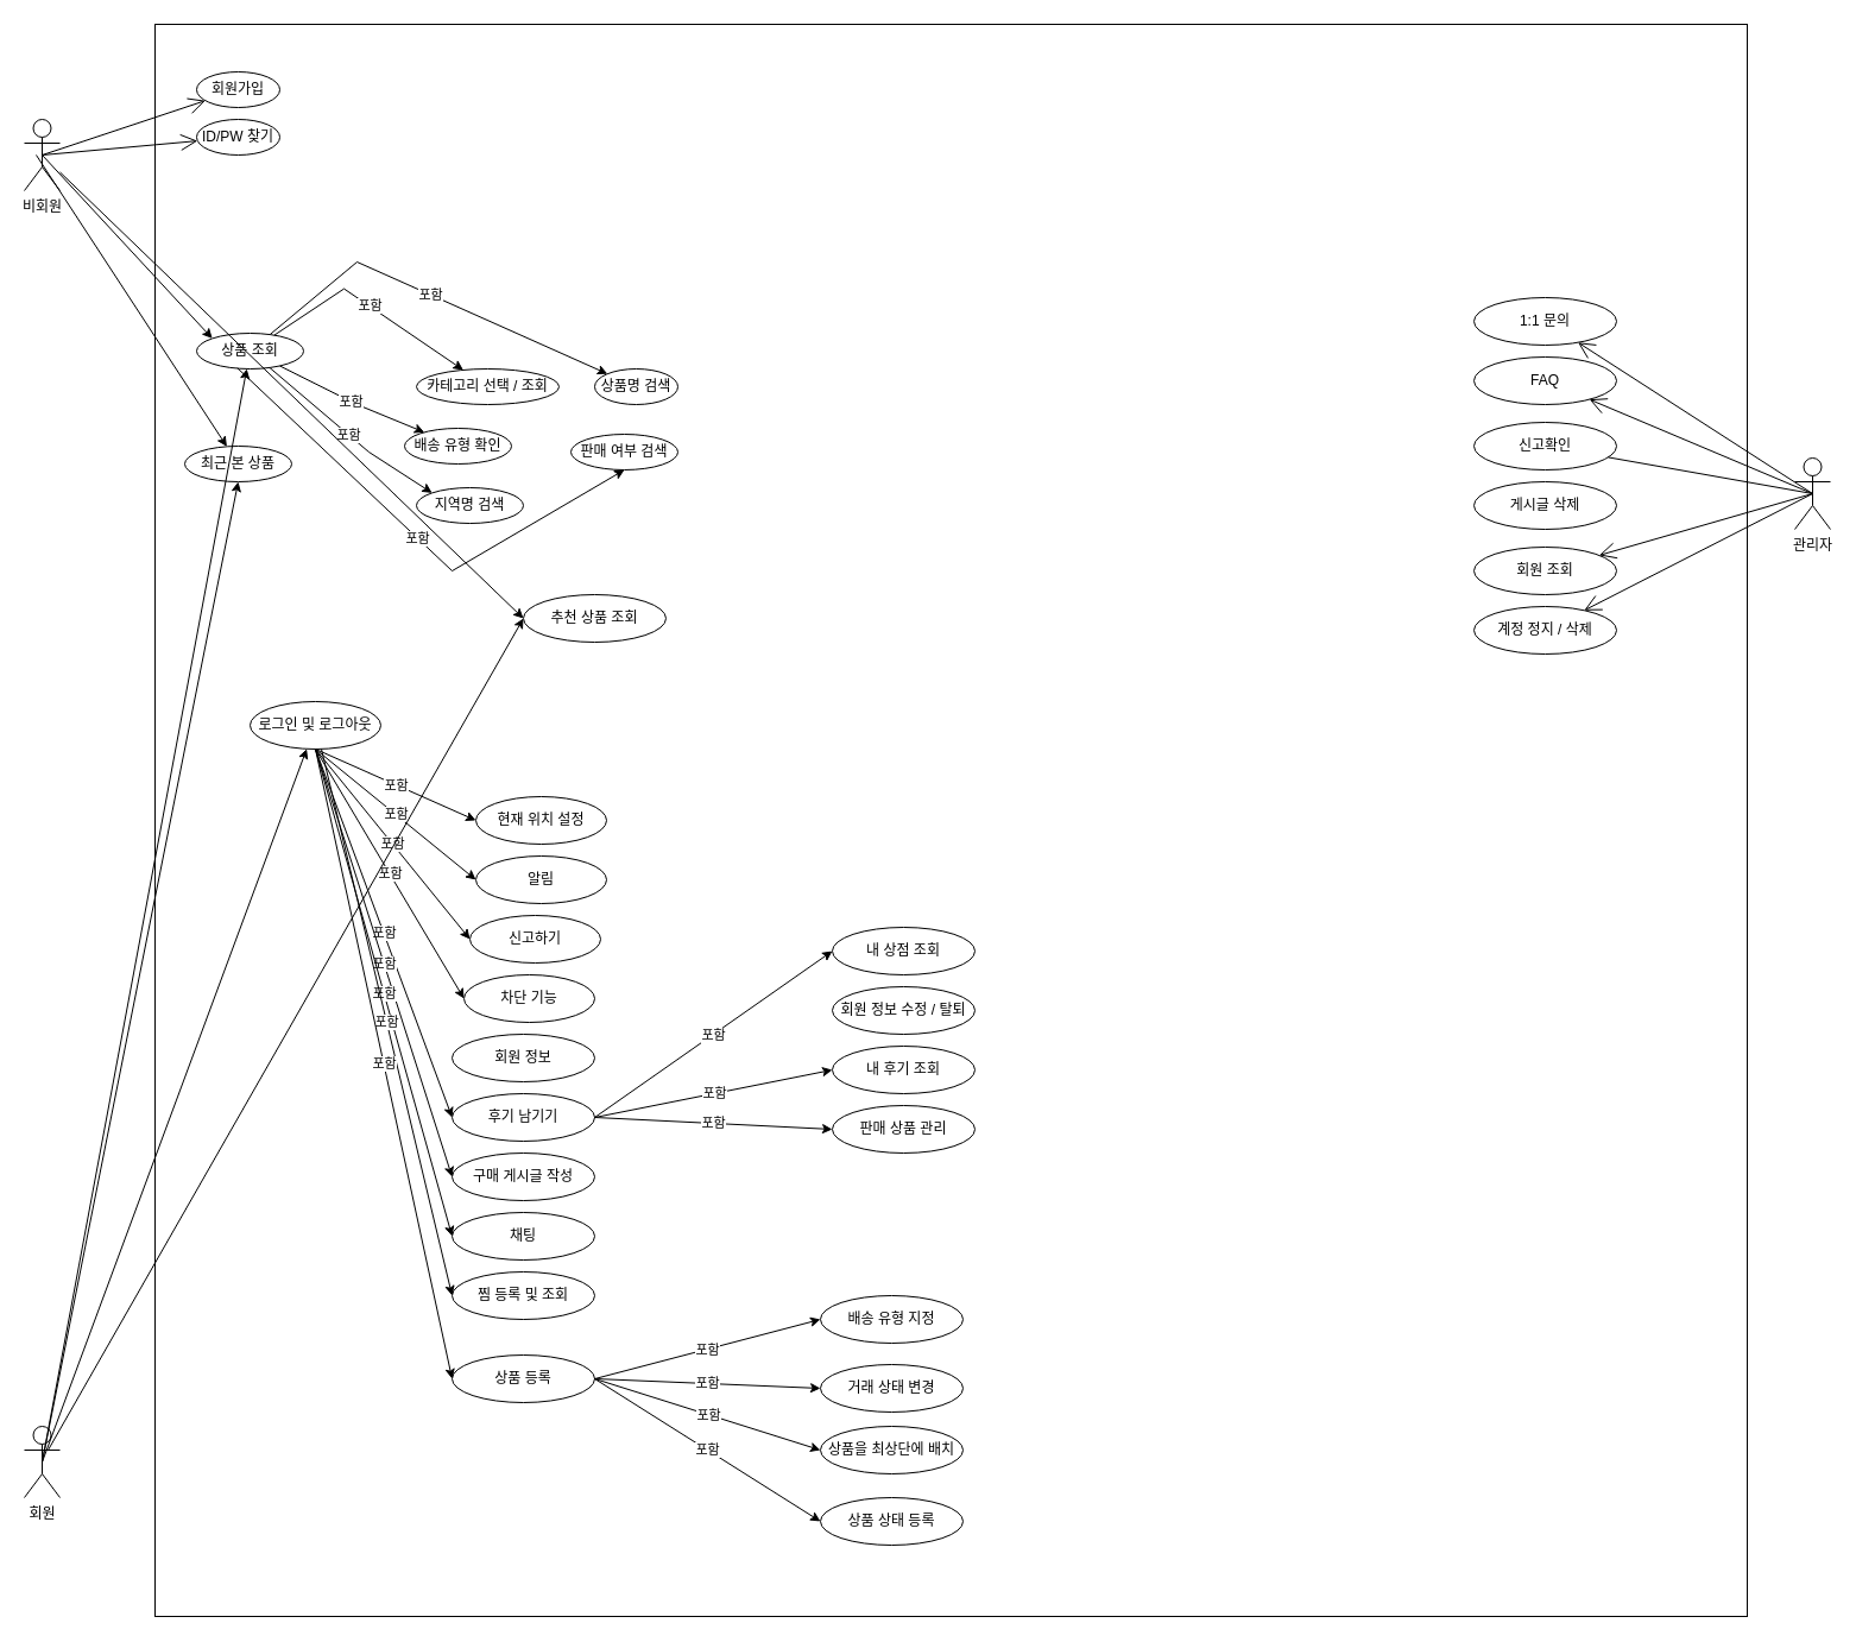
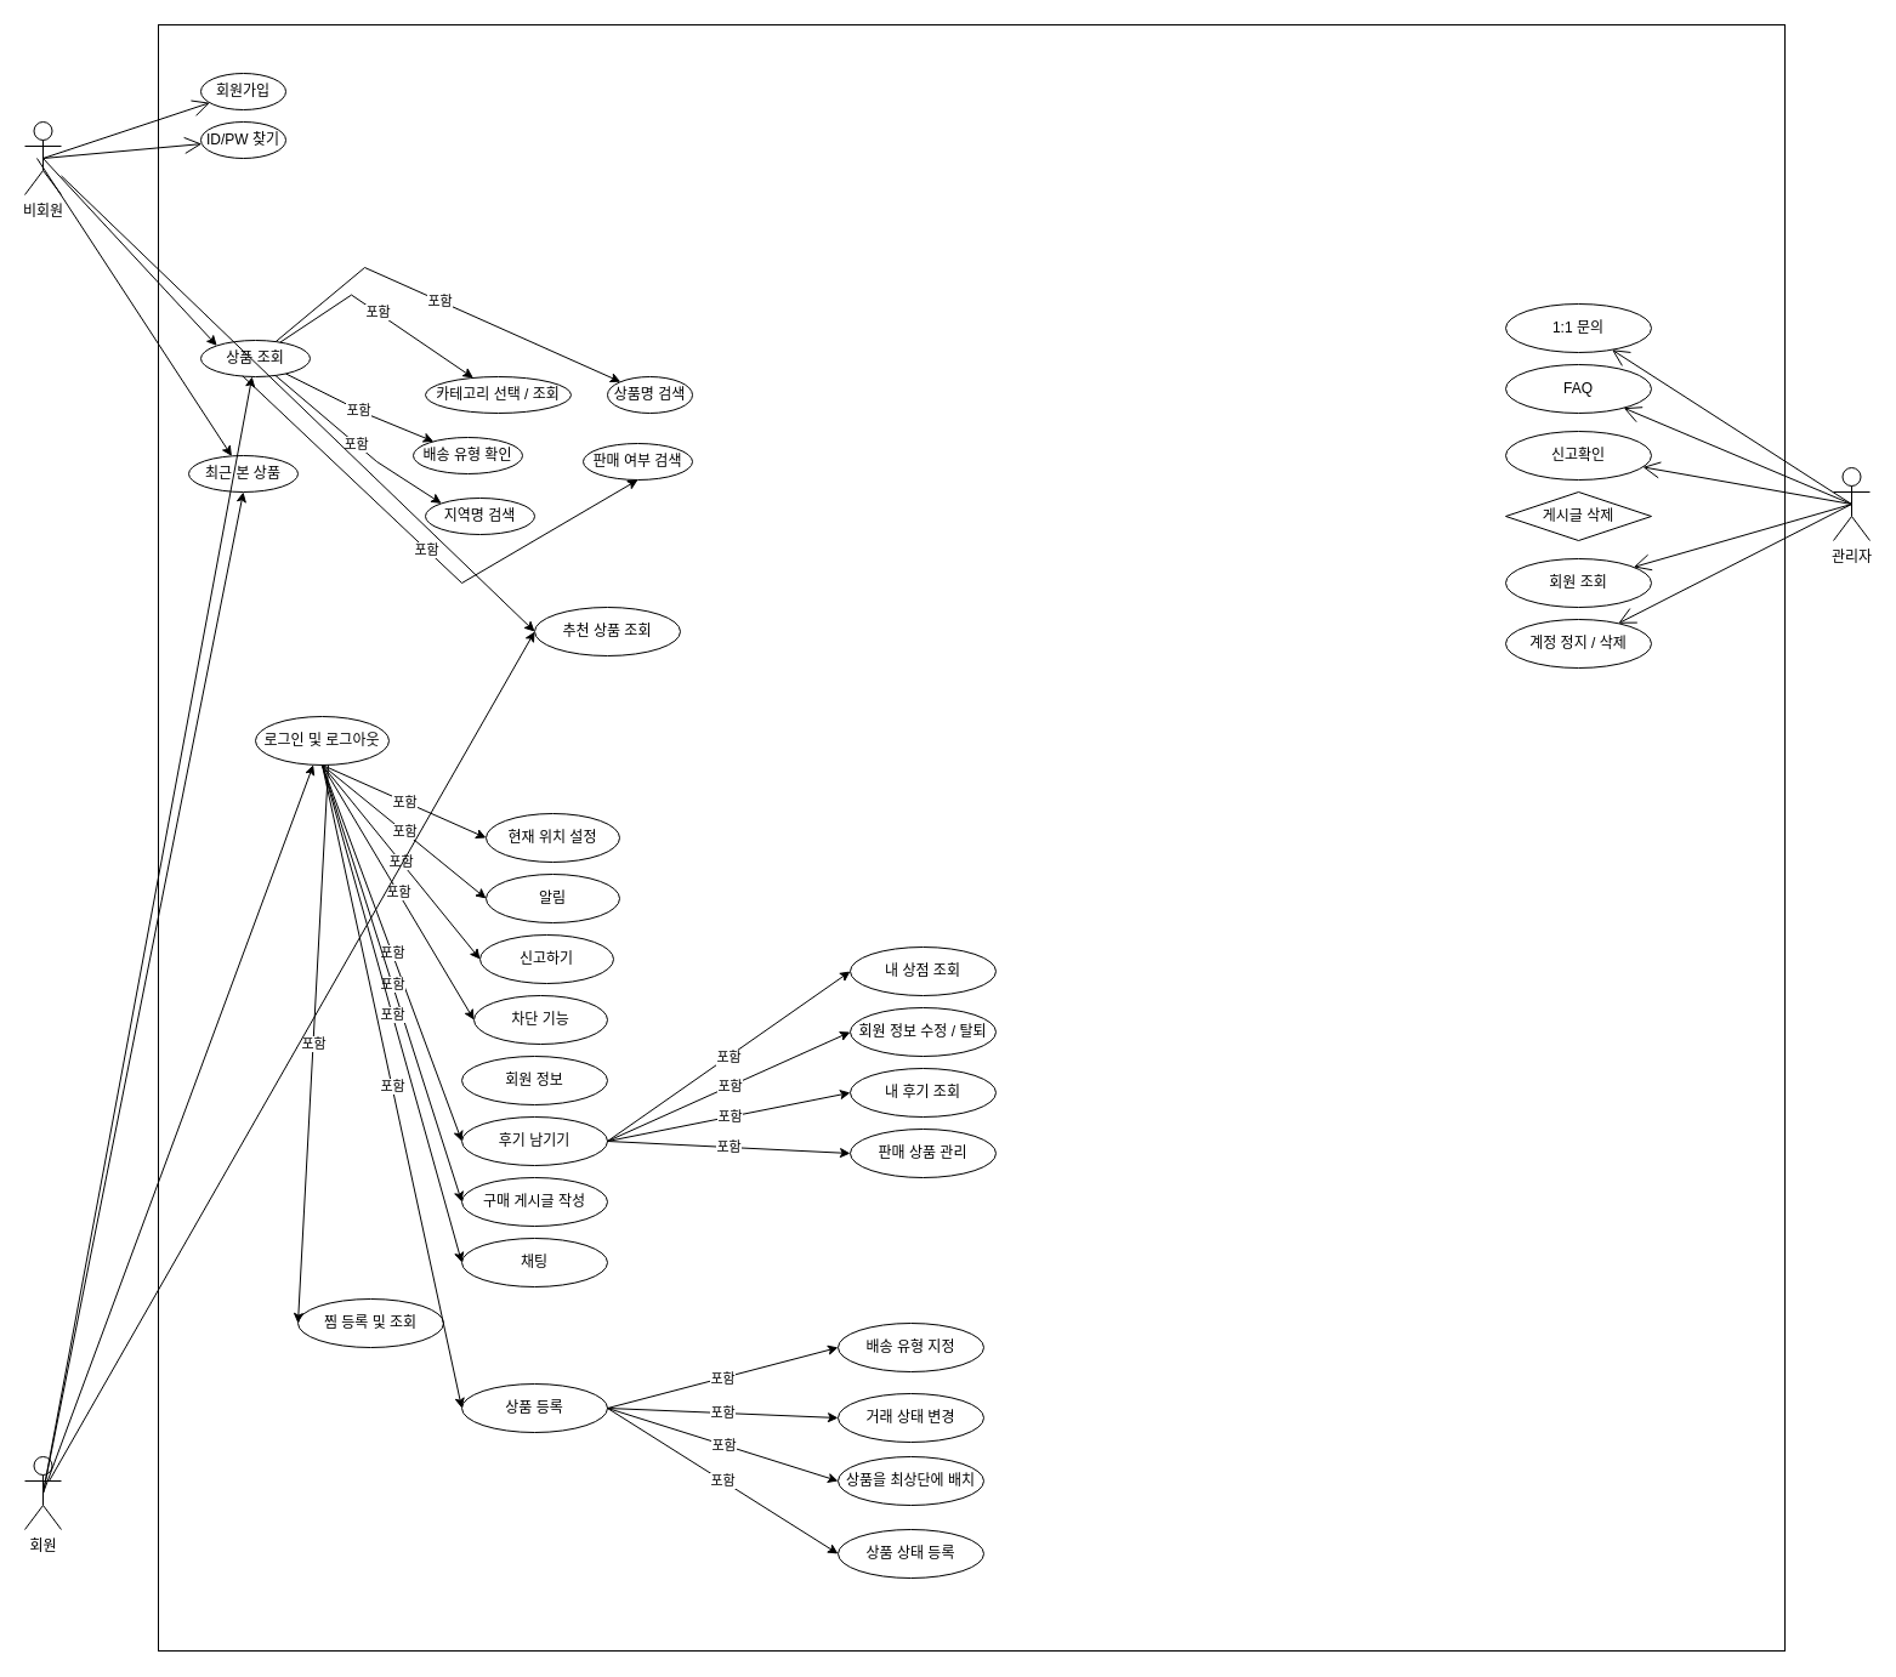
- <mxCell id="41" value="" style="endArrow=none;endFill=1;endSize=12;html=1;rounded=0;exitX=0.5;exitY=0.5;exitDx=0;exitDy=0;exitPerimeter=0;" parent="1" source="3" target="34" edge="1"><mxGeometry width="160" relative="1" as="geometry"><mxPoint x="1535" y="425" as="sourcePoint" /><mxPoint x="1347.167" y="345.701" as="targetPoint" /></mxGeometry></mxCell>
+ <mxCell id="41" value="" style="endArrow=open;endFill=1;endSize=12;html=1;rounded=0;exitX=0.5;exitY=0.5;exitDx=0;exitDy=0;exitPerimeter=0;" parent="1" source="3" target="34" edge="1"><mxGeometry width="160" relative="1" as="geometry"><mxPoint x="1535" y="425" as="sourcePoint" /><mxPoint x="1347.167" y="345.701" as="targetPoint" /></mxGeometry></mxCell>
- <mxCell id="35" value="게시글 삭제" style="ellipse;whiteSpace=wrap;html=1;" parent="1" vertex="1"><mxGeometry x="1240" y="405" width="120" height="40" as="geometry" /></mxCell>
+ <mxCell id="35" value="게시글 삭제" style="rhombus;whiteSpace=wrap;html=1;" parent="1" vertex="1"><mxGeometry x="1240" y="405" width="120" height="40" as="geometry" /></mxCell>
+ <mxCell id="79" value="" style="endArrow=classic;html=1;rounded=0;entryX=0;entryY=0.5;entryDx=0;entryDy=0;exitX=1;exitY=0.5;exitDx=0;exitDy=0;" parent="1" source="25" target="19" edge="1"><mxGeometry relative="1" as="geometry"><mxPoint x="510" y="950" as="sourcePoint" /><mxPoint x="710" y="810" as="targetPoint" /><Array as="points" /></mxGeometry></mxCell>
+ <mxCell id="80" value="포함" style="edgeLabel;resizable=0;html=1;align=center;verticalAlign=middle;" parent="79" connectable="0" vertex="1"><mxGeometry relative="1" as="geometry" /></mxCell>
- <mxCell id="23" value="찜 등록 및 조회" style="ellipse;whiteSpace=wrap;html=1;" parent="1" vertex="1"><mxGeometry x="380" y="1070" width="120" height="40" as="geometry" /></mxCell>
+ <mxCell id="23" value="찜 등록 및 조회" style="ellipse;whiteSpace=wrap;html=1;" parent="1" vertex="1"><mxGeometry x="245" y="1070" width="120" height="40" as="geometry" /></mxCell>
